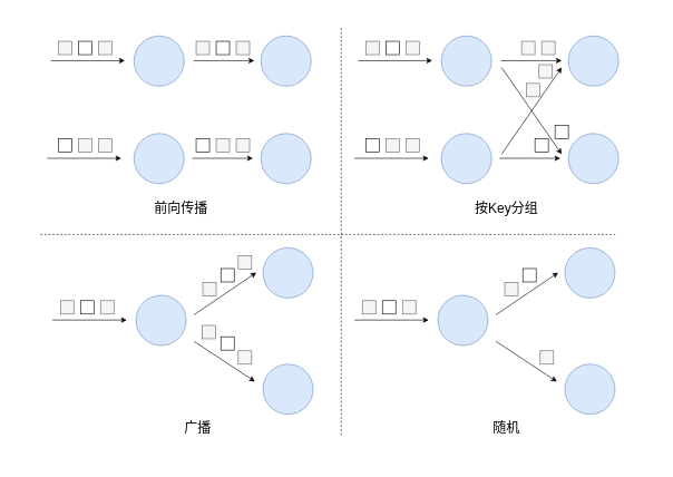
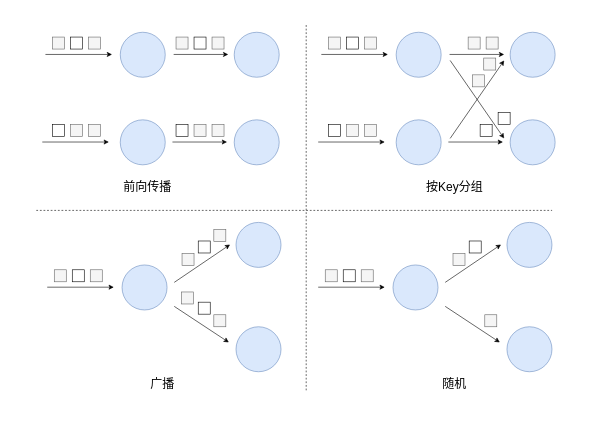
- <mxCell id="45" value="&lt;font style=&quot;font-size: 20px&quot;&gt;前向传播&lt;/font&gt;" style="text;html=1;strokeColor=none;fillColor=none;align=center;verticalAlign=middle;whiteSpace=wrap;rounded=0;" parent="1" vertex="1"><mxGeometry x="218" y="290" width="105" height="40" as="geometry" /></mxCell>
+ <mxCell id="45" value="&lt;font style=&quot;font-size: 20px&quot;&gt;前向传播&lt;/font&gt;" style="text;html=1;strokeColor=none;fillColor=none;align=center;verticalAlign=middle;whiteSpace=wrap;rounded=0;" parent="1" vertex="1"><mxGeometry x="193" y="290" width="105" height="40" as="geometry" /></mxCell>
- <mxCell id="62" value="&lt;span style=&quot;font-size: 20px;&quot;&gt;广播&lt;/span&gt;" style="text;html=1;strokeColor=none;fillColor=none;align=center;verticalAlign=middle;whiteSpace=wrap;rounded=0;fontSize=20;" parent="1" vertex="1"><mxGeometry x="243" y="619" width="105" height="40" as="geometry" /></mxCell>
+ <mxCell id="62" value="&lt;span style=&quot;font-size: 20px;&quot;&gt;广播&lt;/span&gt;" style="text;html=1;strokeColor=none;fillColor=none;align=center;verticalAlign=middle;whiteSpace=wrap;rounded=0;fontSize=20;" parent="1" vertex="1"><mxGeometry x="218" y="619" width="105" height="40" as="geometry" /></mxCell>
